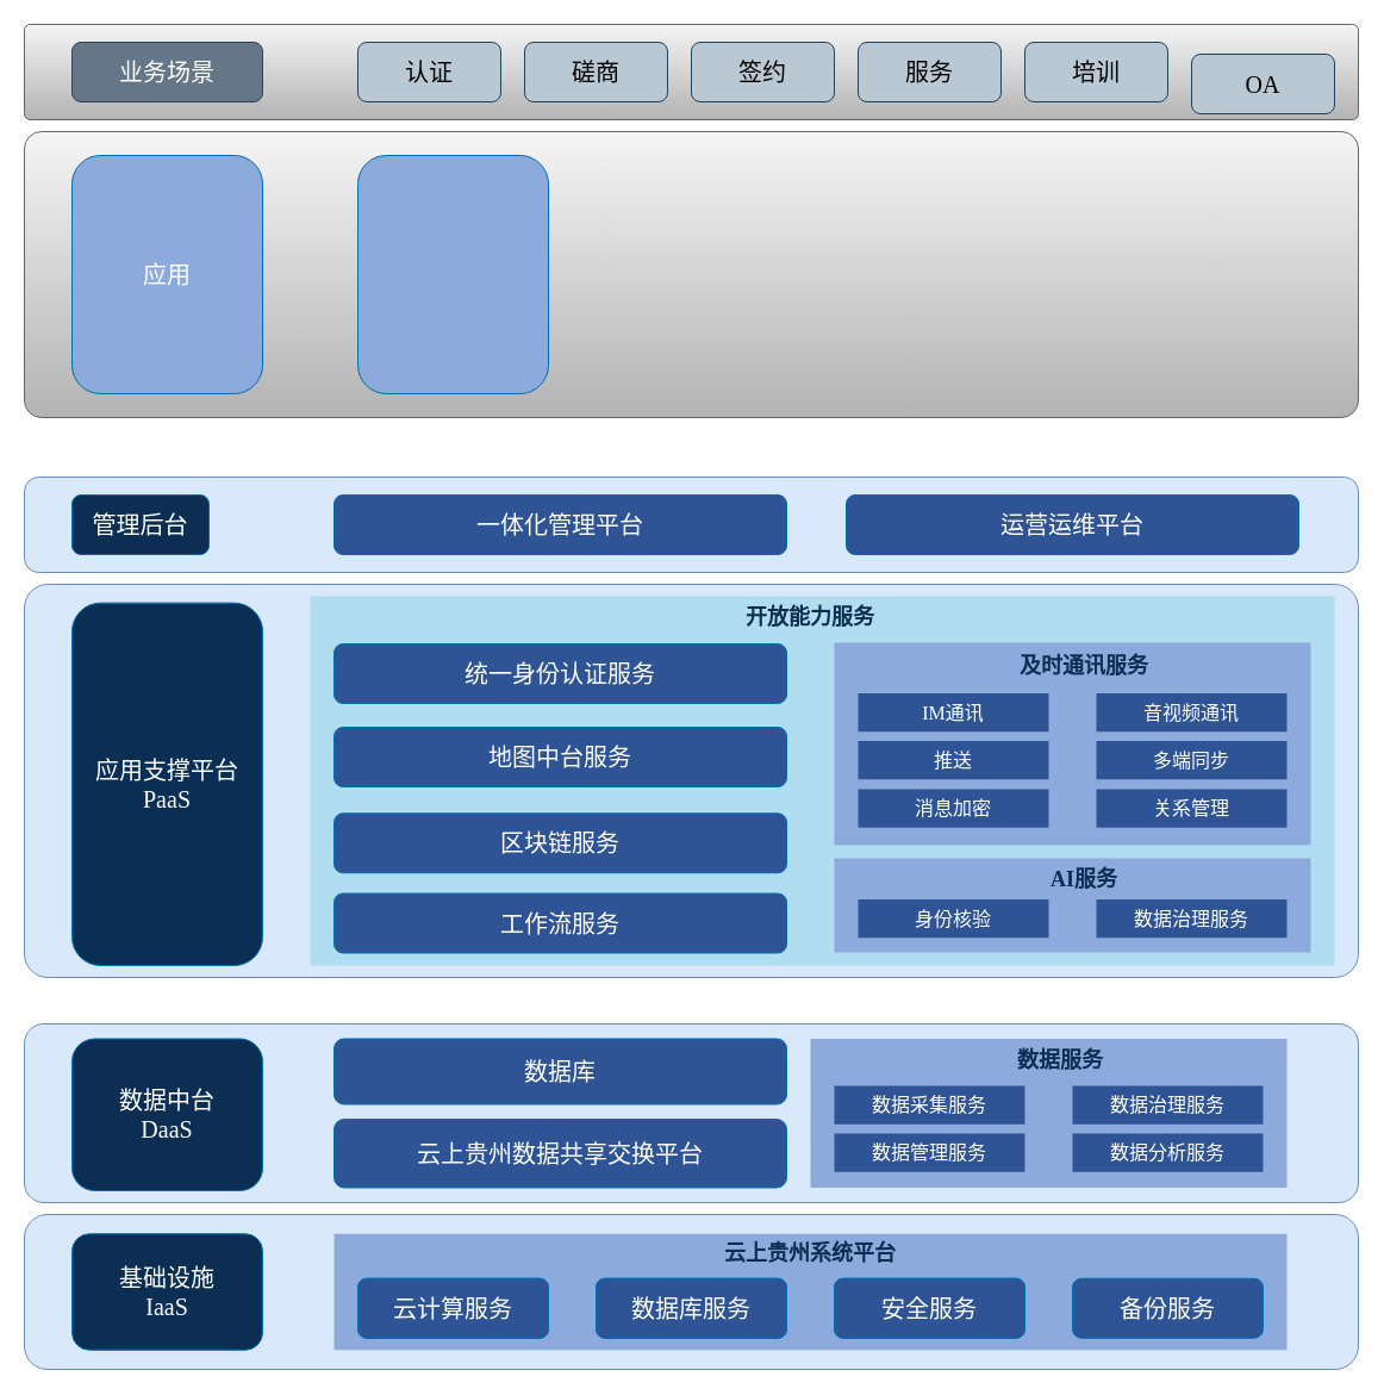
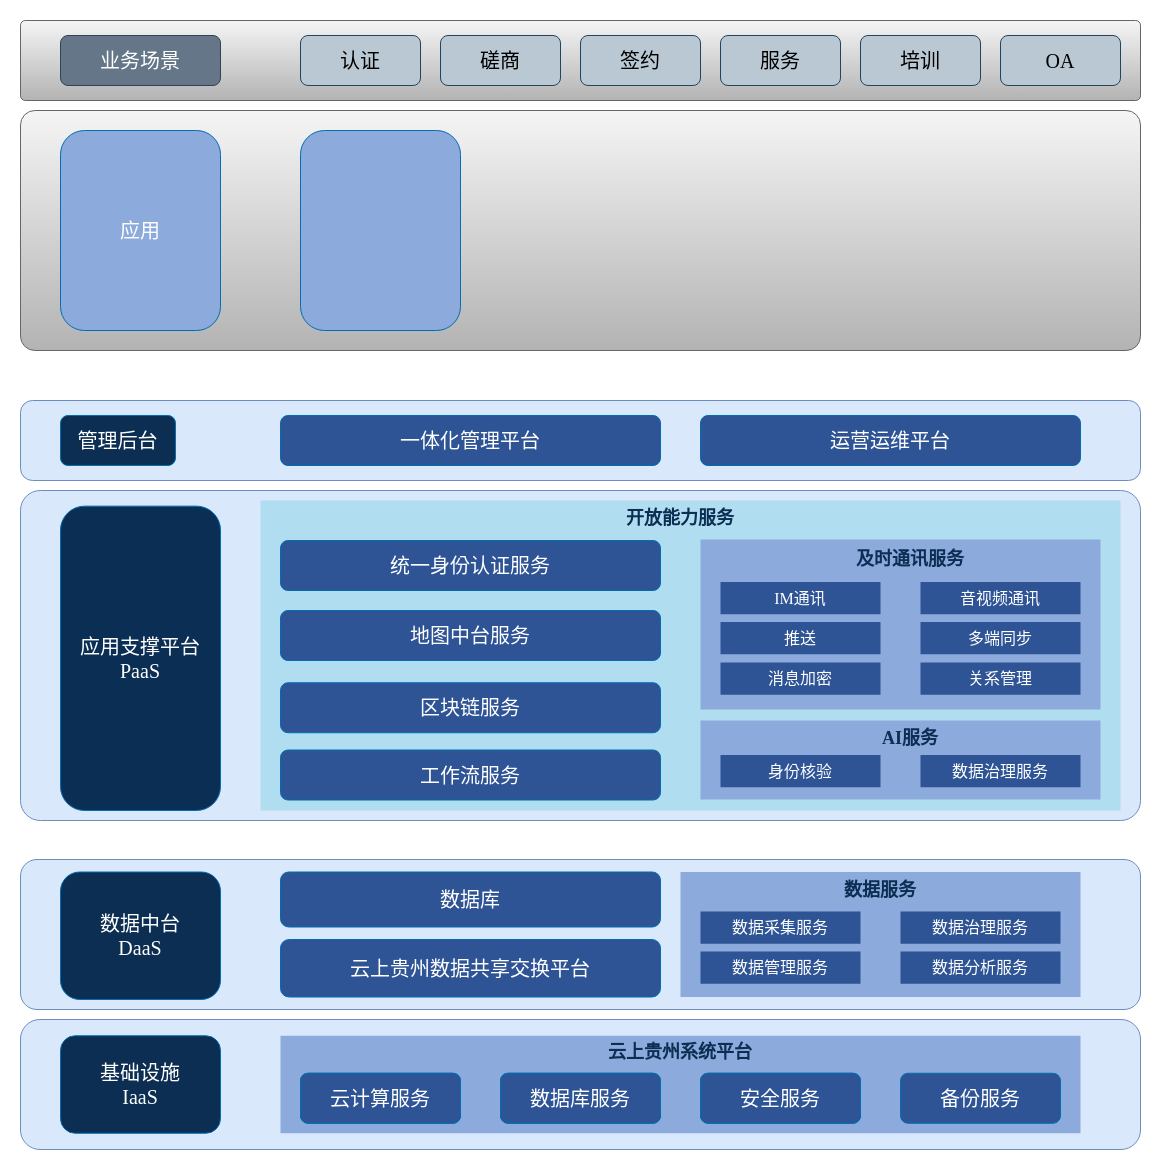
- <mxCell id="18" value="OA" style="rounded=1;whiteSpace=wrap;html=1;fillColor=#bac8d3;strokeColor=#23445d;fontSize=20;fontFamily=黑体;" parent="1" vertex="1"><mxGeometry x="1000" y="45" width="120" height="50" as="geometry" /></mxCell>
+ <mxCell id="18" value="OA" style="rounded=1;whiteSpace=wrap;html=1;fillColor=#bac8d3;strokeColor=#23445d;fontSize=20;fontFamily=黑体;" parent="1" vertex="1"><mxGeometry x="1000" y="35" width="120" height="50" as="geometry" /></mxCell>
- <mxCell id="8" value="运营运维平台" style="rounded=1;whiteSpace=wrap;html=1;fillColor=#2E5496;fontColor=#ffffff;strokeColor=#006EAF;fontSize=20;fontFamily=黑体;" parent="1" vertex="1"><mxGeometry x="710" y="415" width="380" height="50" as="geometry" /></mxCell>
+ <mxCell id="8" value="运营运维平台" style="rounded=1;whiteSpace=wrap;html=1;fillColor=#2E5496;fontColor=#ffffff;strokeColor=#006EAF;fontSize=20;fontFamily=黑体;" parent="1" vertex="1"><mxGeometry x="700" y="415" width="380" height="50" as="geometry" /></mxCell>
- <mxCell id="33" value="数据服务" style="text;html=1;strokeColor=none;fillColor=none;align=center;verticalAlign=middle;whiteSpace=wrap;rounded=1;fontSize=18;fontColor=#0B2E52;fontFamily=黑体;arcSize=0;fontStyle=1" parent="1" vertex="1"><mxGeometry x="700" y="875" width="380" height="30" as="geometry" /></mxCell>
+ <mxCell id="33" value="数据服务" style="text;html=1;strokeColor=none;fillColor=none;align=center;verticalAlign=middle;whiteSpace=wrap;rounded=1;fontSize=18;fontColor=#0B2E52;fontFamily=黑体;arcSize=0;fontStyle=1" parent="1" vertex="1"><mxGeometry x="690" y="875" width="380" height="30" as="geometry" /></mxCell>
